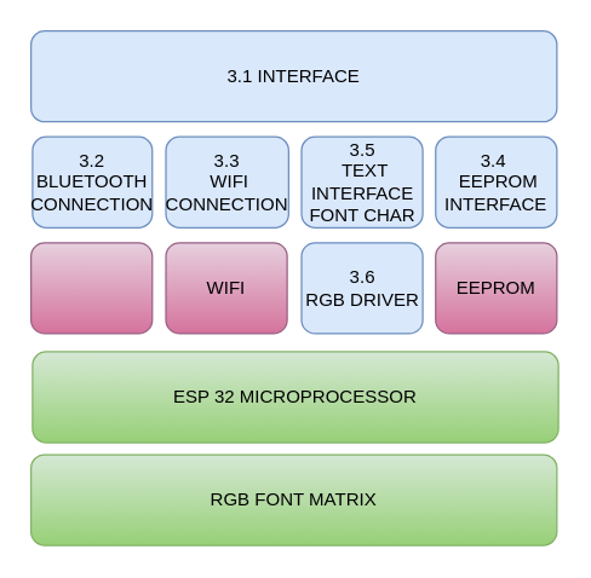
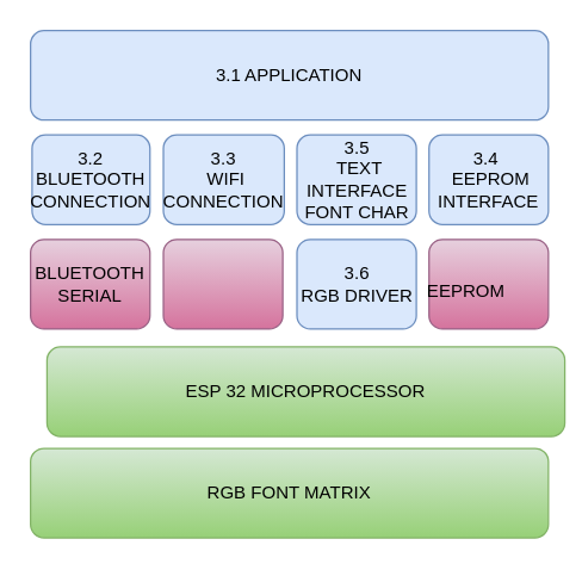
- <mxCell id="2" value="3.1 INTERFACE" style="rounded=1;whiteSpace=wrap;html=1;fillColor=#dae8fc;strokeColor=#6c8ebf;" parent="1" vertex="1"><mxGeometry x="20" y="20" width="347" height="60" as="geometry" /></mxCell>
+ <mxCell id="2" value="3.1 APPLICATION" style="rounded=1;whiteSpace=wrap;html=1;fillColor=#dae8fc;strokeColor=#6c8ebf;" parent="1" vertex="1"><mxGeometry x="20" y="20" width="347" height="60" as="geometry" /></mxCell>
+ <mxCell id="10" value="BLUETOOTH SERIAL" style="text;html=1;strokeColor=none;fillColor=none;align=center;verticalAlign=middle;whiteSpace=wrap;rounded=0;" parent="1" vertex="1"><mxGeometry x="40" y="180" width="40" height="20" as="geometry" /></mxCell>
- <mxCell id="11" value="WIFI" style="text;html=1;strokeColor=none;fillColor=none;align=center;verticalAlign=middle;whiteSpace=wrap;rounded=0;" parent="1" vertex="1"><mxGeometry x="129" y="180" width="40" height="20" as="geometry" /></mxCell>
- <mxCell id="12" value="EEPROM" style="text;html=1;strokeColor=none;fillColor=none;align=center;verticalAlign=middle;whiteSpace=wrap;rounded=0;" parent="1" vertex="1"><mxGeometry x="307" y="180" width="40" height="20" as="geometry" /></mxCell>
+ <mxCell id="12" value="EEPROM" style="text;html=1;strokeColor=none;fillColor=none;align=center;verticalAlign=middle;whiteSpace=wrap;rounded=0;" parent="1" vertex="1"><mxGeometry x="292" y="185" width="40" height="20" as="geometry" /></mxCell>
- <mxCell id="14" value="ESP 32 MICROPROCESSOR" style="rounded=1;whiteSpace=wrap;html=1;fillColor=#d5e8d4;strokeColor=#82b366;gradientColor=#97d077;" parent="1" vertex="1"><mxGeometry x="21" y="232" width="347" height="60" as="geometry" /></mxCell>
+ <mxCell id="14" value="ESP 32 MICROPROCESSOR" style="rounded=1;whiteSpace=wrap;html=1;fillColor=#d5e8d4;strokeColor=#82b366;gradientColor=#97d077;" parent="1" vertex="1"><mxGeometry x="31" y="232" width="347" height="60" as="geometry" /></mxCell>
